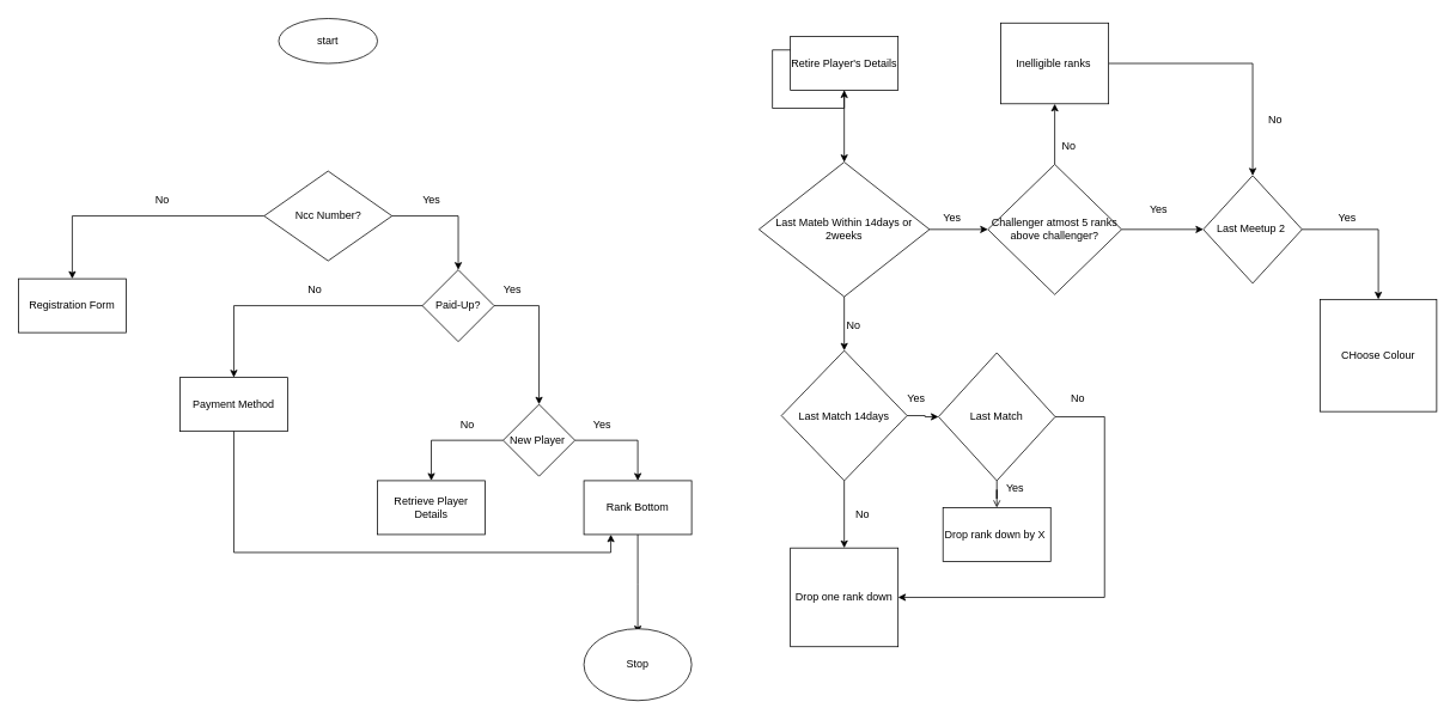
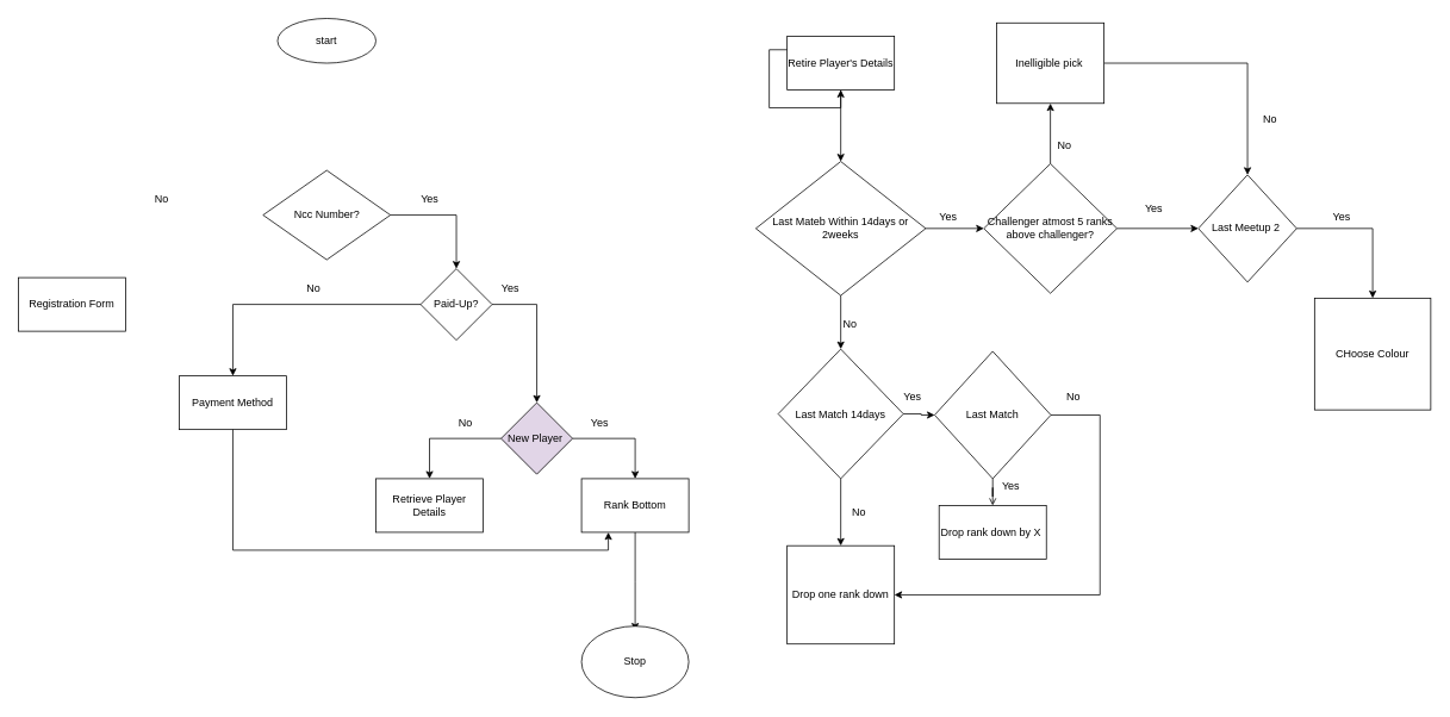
- <mxCell id="35" value="Inelligible ranks&amp;nbsp;" style="whiteSpace=wrap;html=1;rounded=0;" parent="1" vertex="1"><mxGeometry x="1114.5" y="25" width="120" height="90" as="geometry" /></mxCell>
+ <mxCell id="35" value="Inelligible pick&amp;nbsp;" style="whiteSpace=wrap;html=1;rounded=0;" parent="1" vertex="1"><mxGeometry x="1114.5" y="25" width="120" height="90" as="geometry" /></mxCell>
- <mxCell id="4" value="" style="edgeStyle=orthogonalEdgeStyle;rounded=0;orthogonalLoop=1;jettySize=auto;html=1;" parent="1" source="6" target="7" edge="1"><mxGeometry relative="1" as="geometry" /></mxCell>
- <mxCell id="14" value="New Player&amp;nbsp;" style="rhombus;whiteSpace=wrap;html=1;" parent="1" vertex="1"><mxGeometry x="560" y="450" width="80" height="80" as="geometry" /></mxCell>
+ <mxCell id="14" value="New Player&amp;nbsp;" style="rhombus;whiteSpace=wrap;html=1;fillColor=#e1d5e7;" parent="1" vertex="1"><mxGeometry x="560" y="450" width="80" height="80" as="geometry" /></mxCell>
